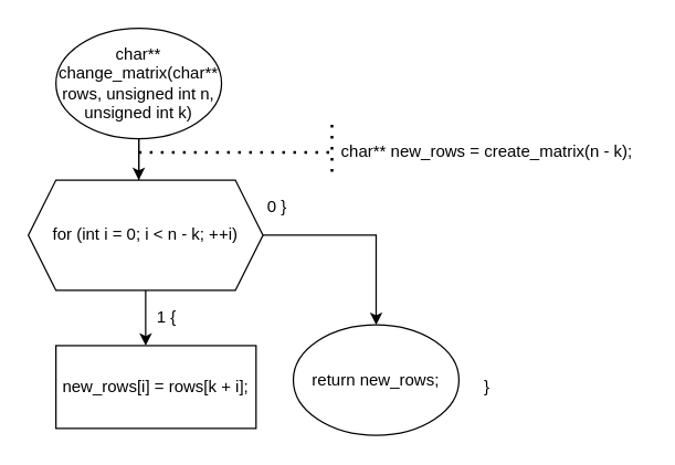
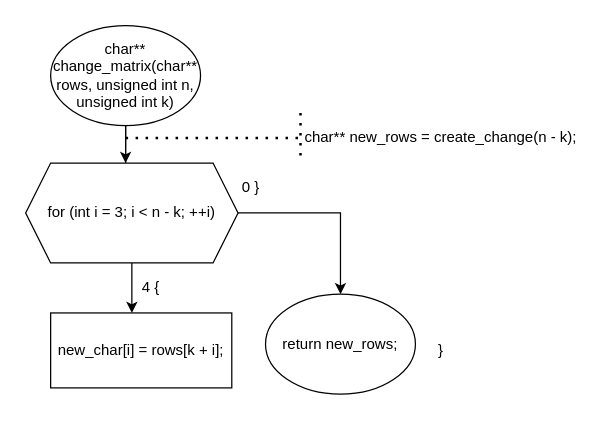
- <mxCell id="14" value="char** new_rows = create_matrix(n - k);" style="text;html=1;align=center;verticalAlign=middle;resizable=0;points=[];autosize=1;" vertex="1" parent="1"><mxGeometry x="237" y="100" width="230" height="20" as="geometry" /></mxCell>
+ <mxCell id="14" value="char** new_rows = create_change(n - k);" style="text;html=1;align=center;verticalAlign=middle;resizable=0;points=[];autosize=1;" vertex="1" parent="1"><mxGeometry x="237" y="100" width="230" height="20" as="geometry" /></mxCell>
- <mxCell id="7" value="for (int i = 0; i &amp;lt; n - k; ++i)" style="shape=hexagon;perimeter=hexagonPerimeter2;whiteSpace=wrap;html=1;fixedSize=1;" vertex="1" parent="1"><mxGeometry x="20" y="130" width="170" height="80" as="geometry" /></mxCell>
+ <mxCell id="7" value="for (int i = 3; i &amp;lt; n - k; ++i)" style="shape=hexagon;perimeter=hexagonPerimeter2;whiteSpace=wrap;html=1;fixedSize=1;" vertex="1" parent="1"><mxGeometry x="20" y="130" width="170" height="80" as="geometry" /></mxCell>
- <mxCell id="9" value="1 {" style="text;html=1;align=center;verticalAlign=middle;resizable=0;points=[];autosize=1;" vertex="1" parent="1"><mxGeometry x="105" y="220" width="30" height="20" as="geometry" /></mxCell>
+ <mxCell id="9" value="4 {" style="text;html=1;align=center;verticalAlign=middle;resizable=0;points=[];autosize=1;" vertex="1" parent="1"><mxGeometry x="105" y="220" width="30" height="20" as="geometry" /></mxCell>
- <mxCell id="8" value="new_rows[i] = rows[k + i];" style="rounded=0;whiteSpace=wrap;html=1;" vertex="1" parent="1"><mxGeometry x="40" y="250" width="145" height="60" as="geometry" /></mxCell>
+ <mxCell id="8" value="new_char[i] = rows[k + i];" style="rounded=0;whiteSpace=wrap;html=1;" vertex="1" parent="1"><mxGeometry x="40" y="250" width="145" height="60" as="geometry" /></mxCell>
